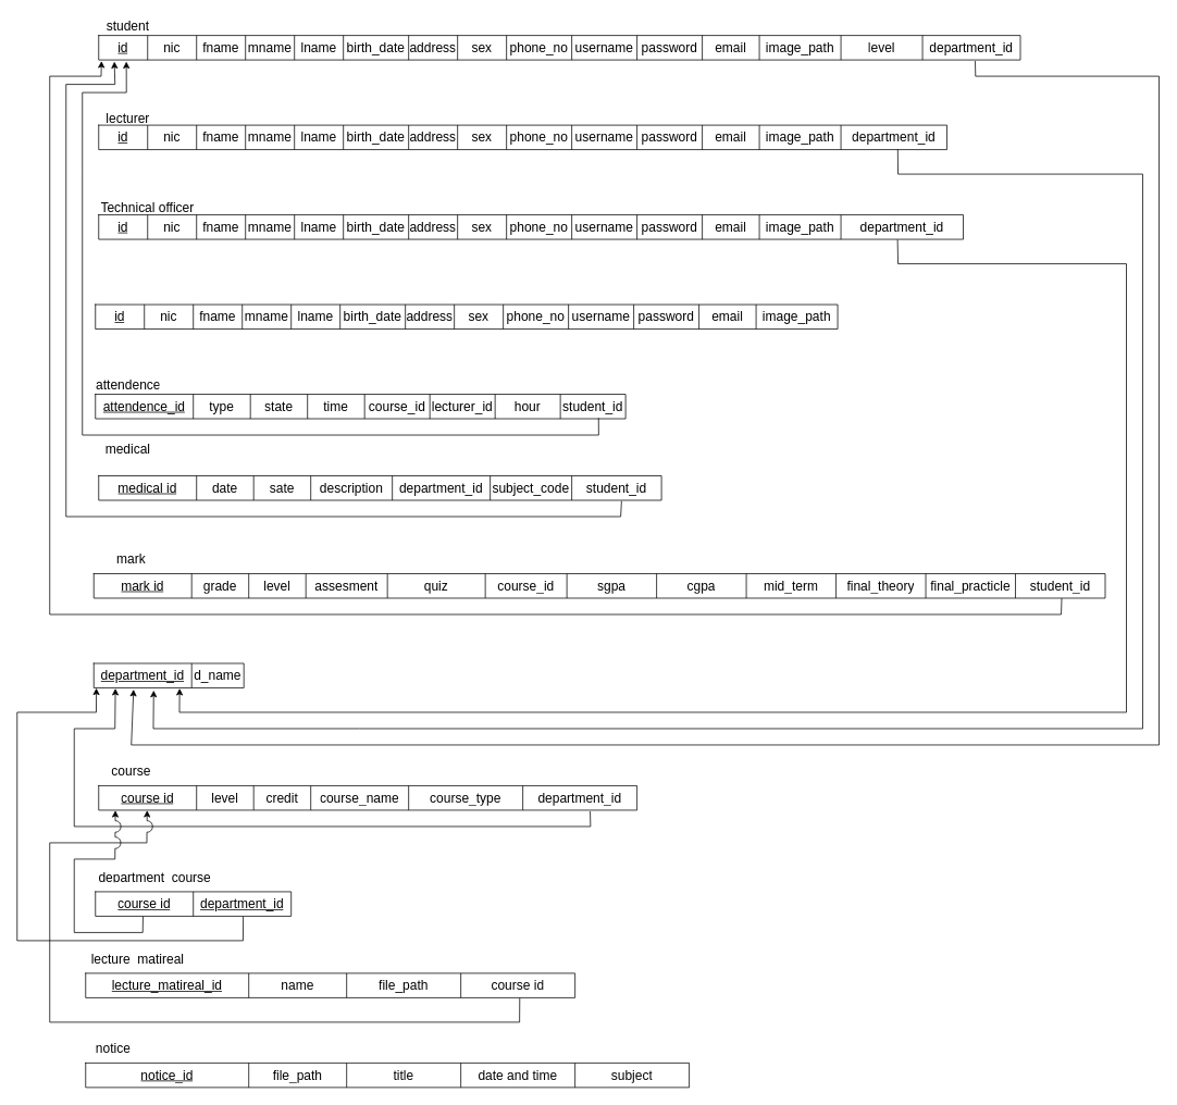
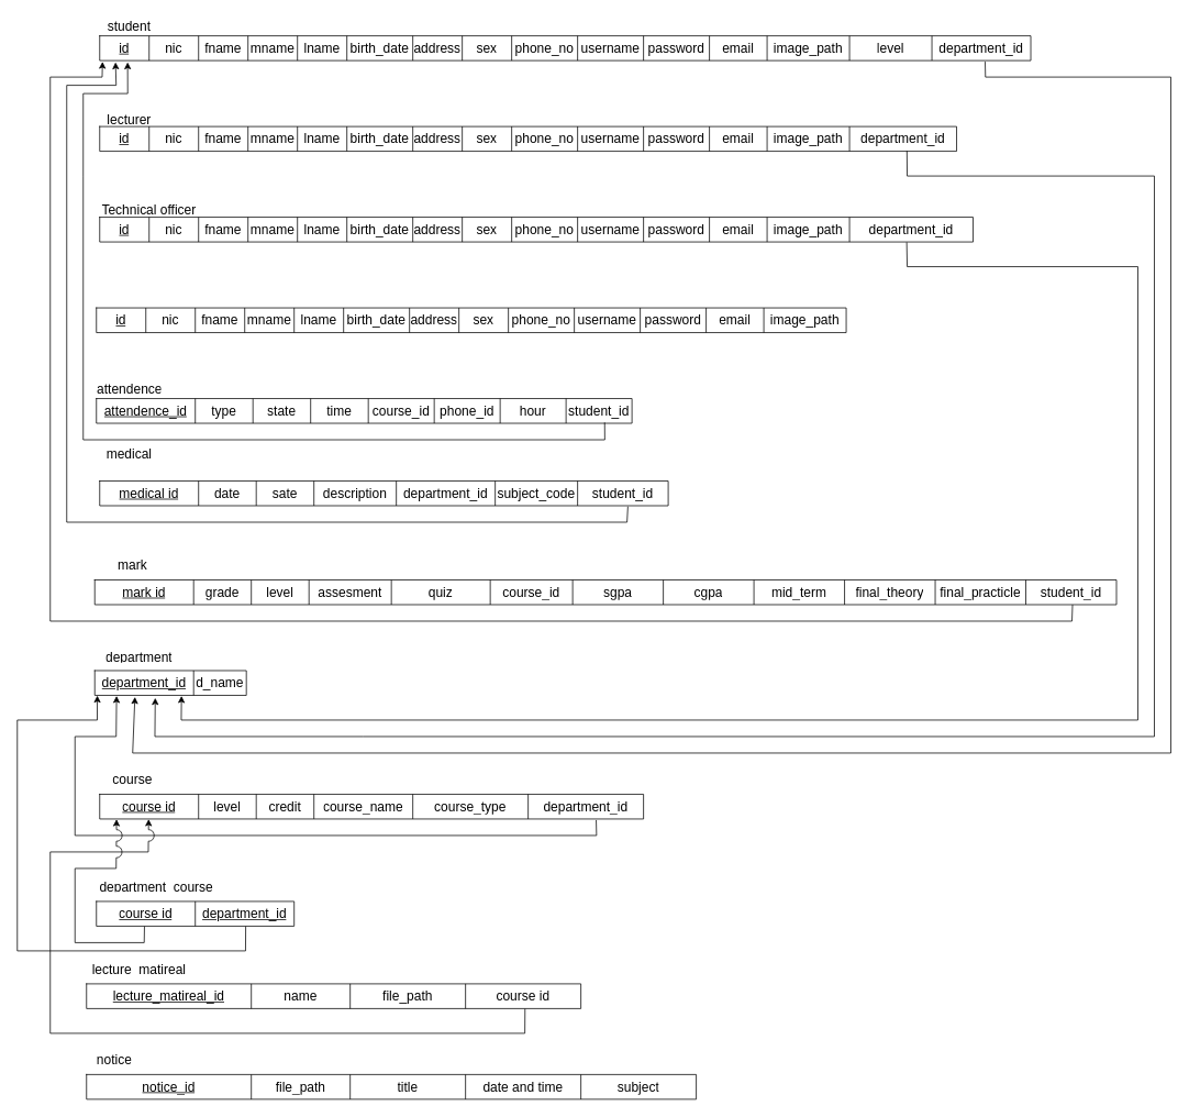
- <mxCell id="77" value="lecturer_id" style="shape=partialRectangle;html=1;whiteSpace=wrap;connectable=0;strokeColor=inherit;overflow=hidden;fillColor=none;top=0;left=0;bottom=0;right=0;pointerEvents=1;fontSize=16;" vertex="1" parent="71"><mxGeometry x="410" width="80" height="30" as="geometry"><mxRectangle width="80" height="30" as="alternateBounds" /></mxGeometry></mxCell>
+ <mxCell id="77" value="phone_id" style="shape=partialRectangle;html=1;whiteSpace=wrap;connectable=0;strokeColor=inherit;overflow=hidden;fillColor=none;top=0;left=0;bottom=0;right=0;pointerEvents=1;fontSize=16;" vertex="1" parent="71"><mxGeometry x="410" width="80" height="30" as="geometry"><mxRectangle width="80" height="30" as="alternateBounds" /></mxGeometry></mxCell>
+ <mxCell id="108" value="department" style="text;html=1;strokeColor=none;fillColor=none;align=center;verticalAlign=middle;whiteSpace=wrap;overflow=hidden;fontSize=16;" vertex="1" parent="1"><mxGeometry x="116" y="785" width="104" height="20" as="geometry" /></mxCell>
